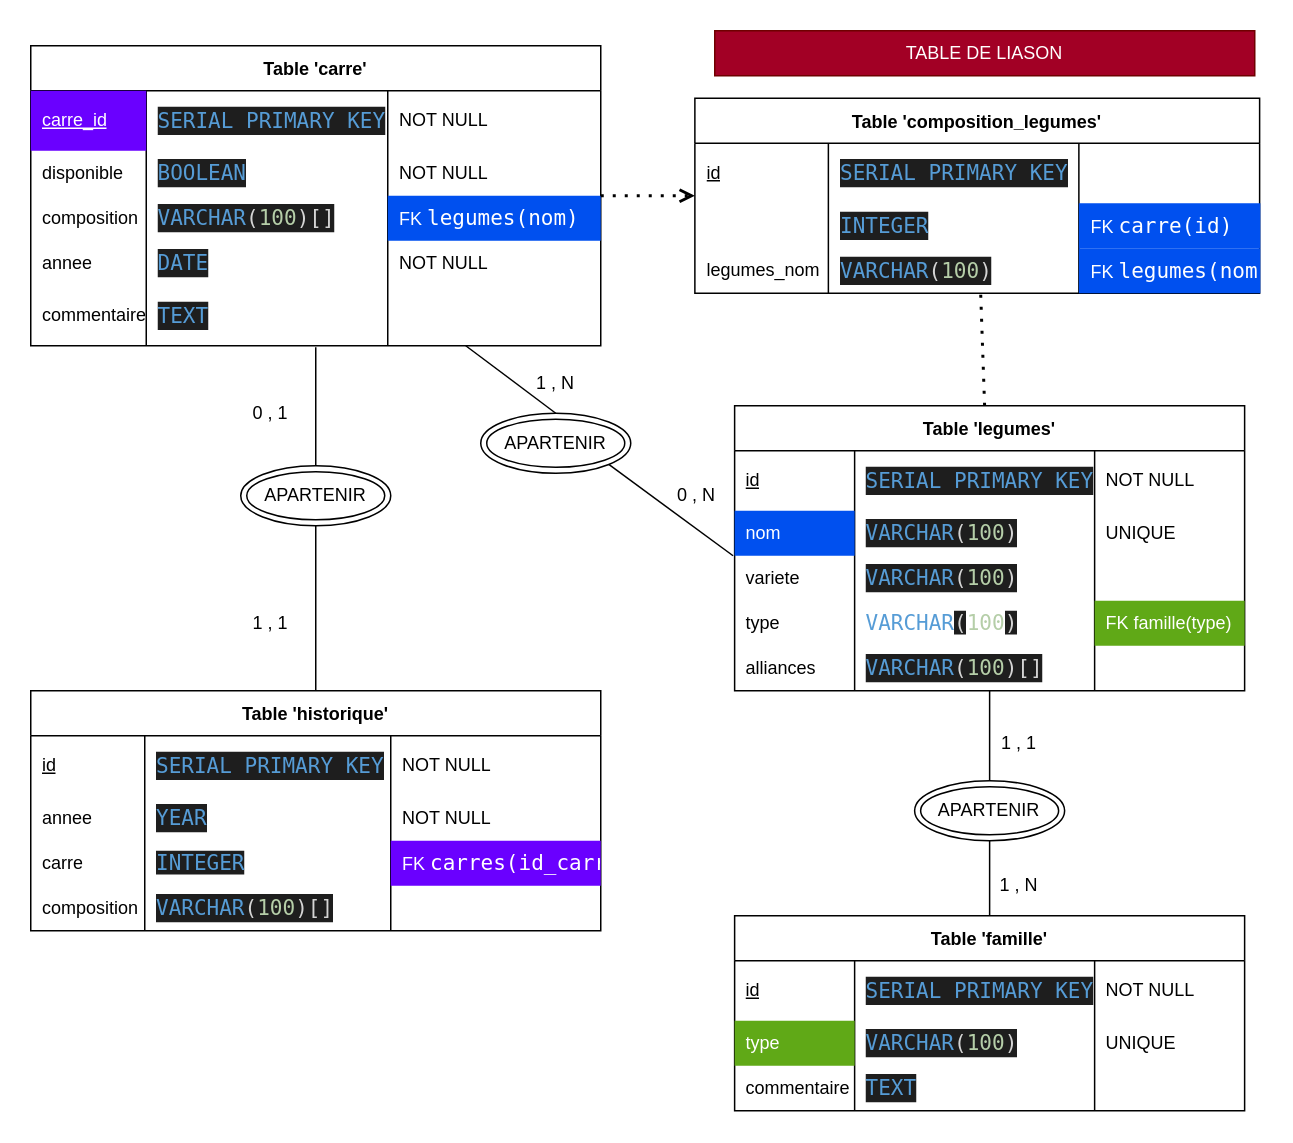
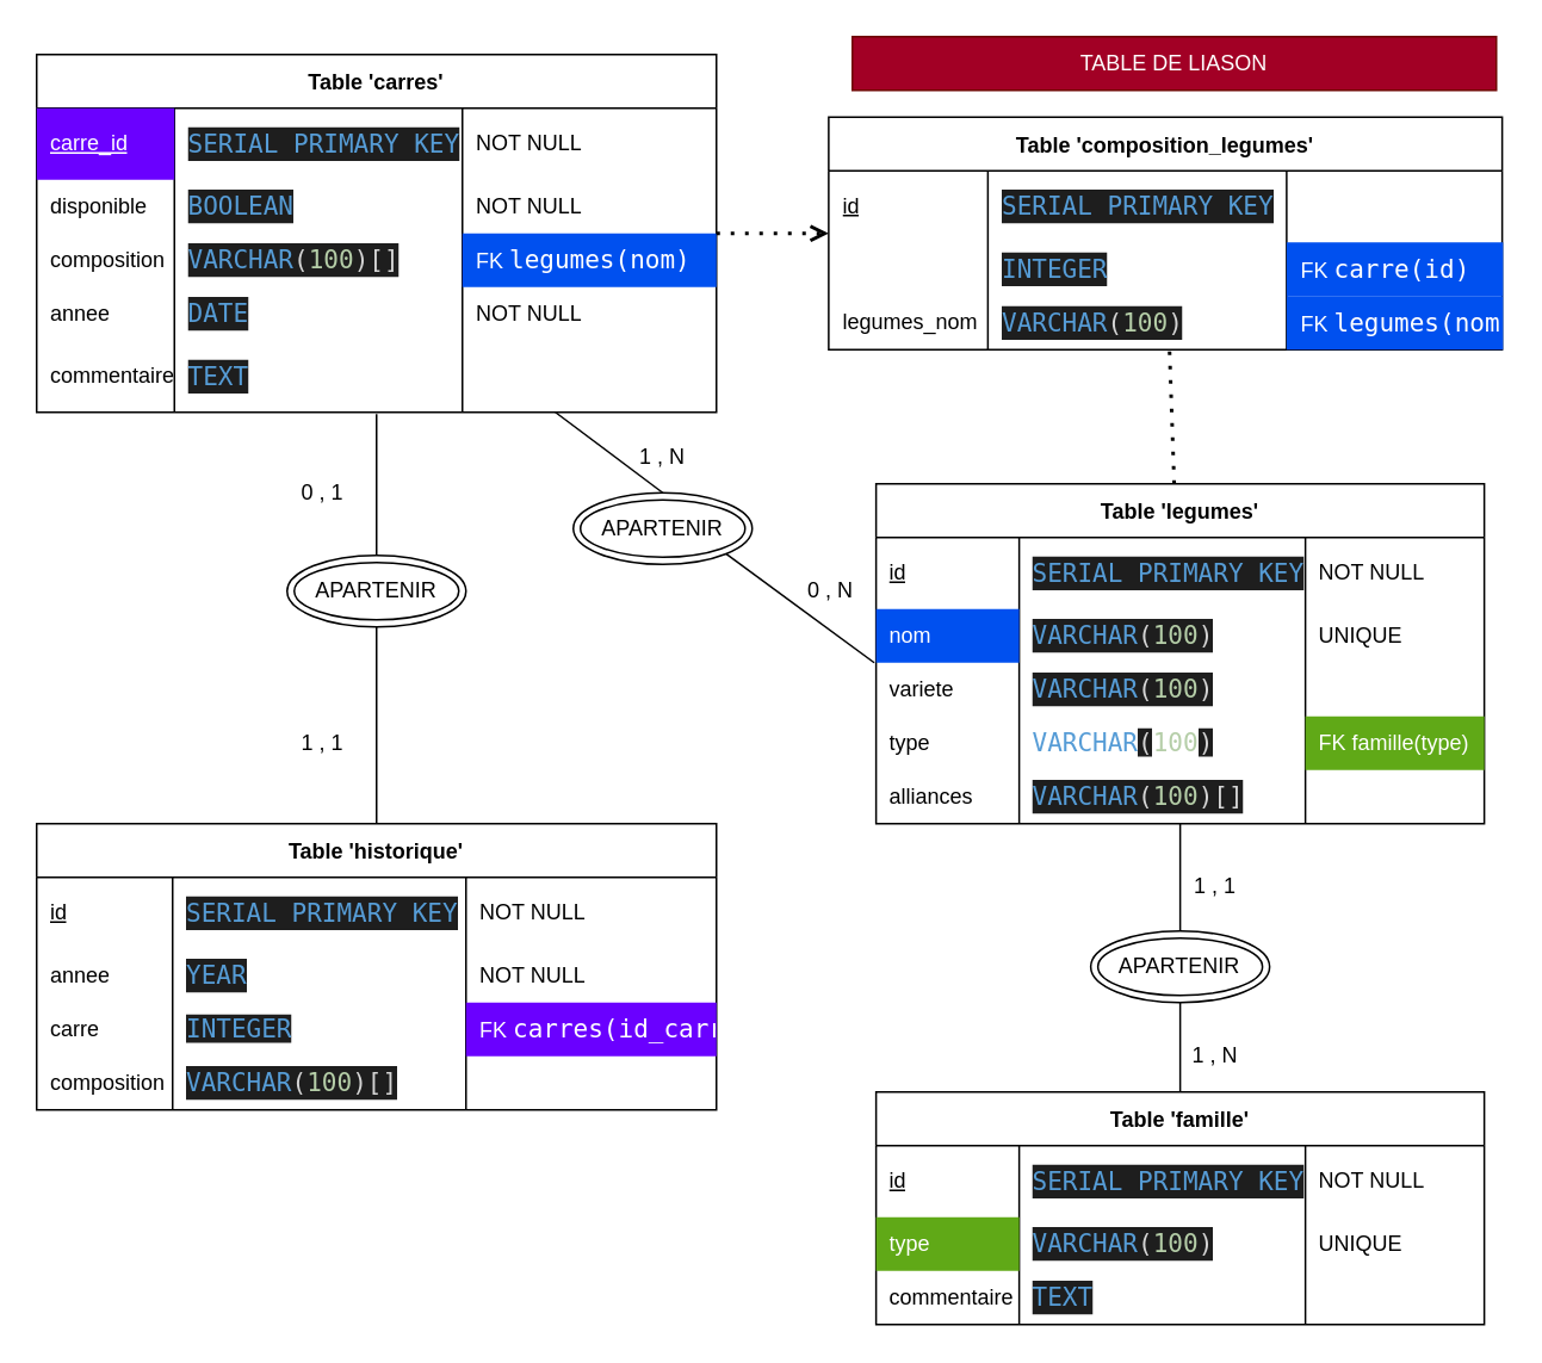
- <mxCell id="2" value="Table 'carre'" style="shape=table;startSize=30;container=1;collapsible=0;childLayout=tableLayout;fixedRows=1;rowLines=0;fontStyle=1;" vertex="1" parent="1"><mxGeometry y="30" width="380" height="200" as="geometry" x="20" /></mxCell>
+ <mxCell id="2" value="Table 'carres'" style="shape=table;startSize=30;container=1;collapsible=0;childLayout=tableLayout;fixedRows=1;rowLines=0;fontStyle=1;" vertex="1" parent="1"><mxGeometry y="30" width="380" height="200" as="geometry" x="20" /></mxCell>
